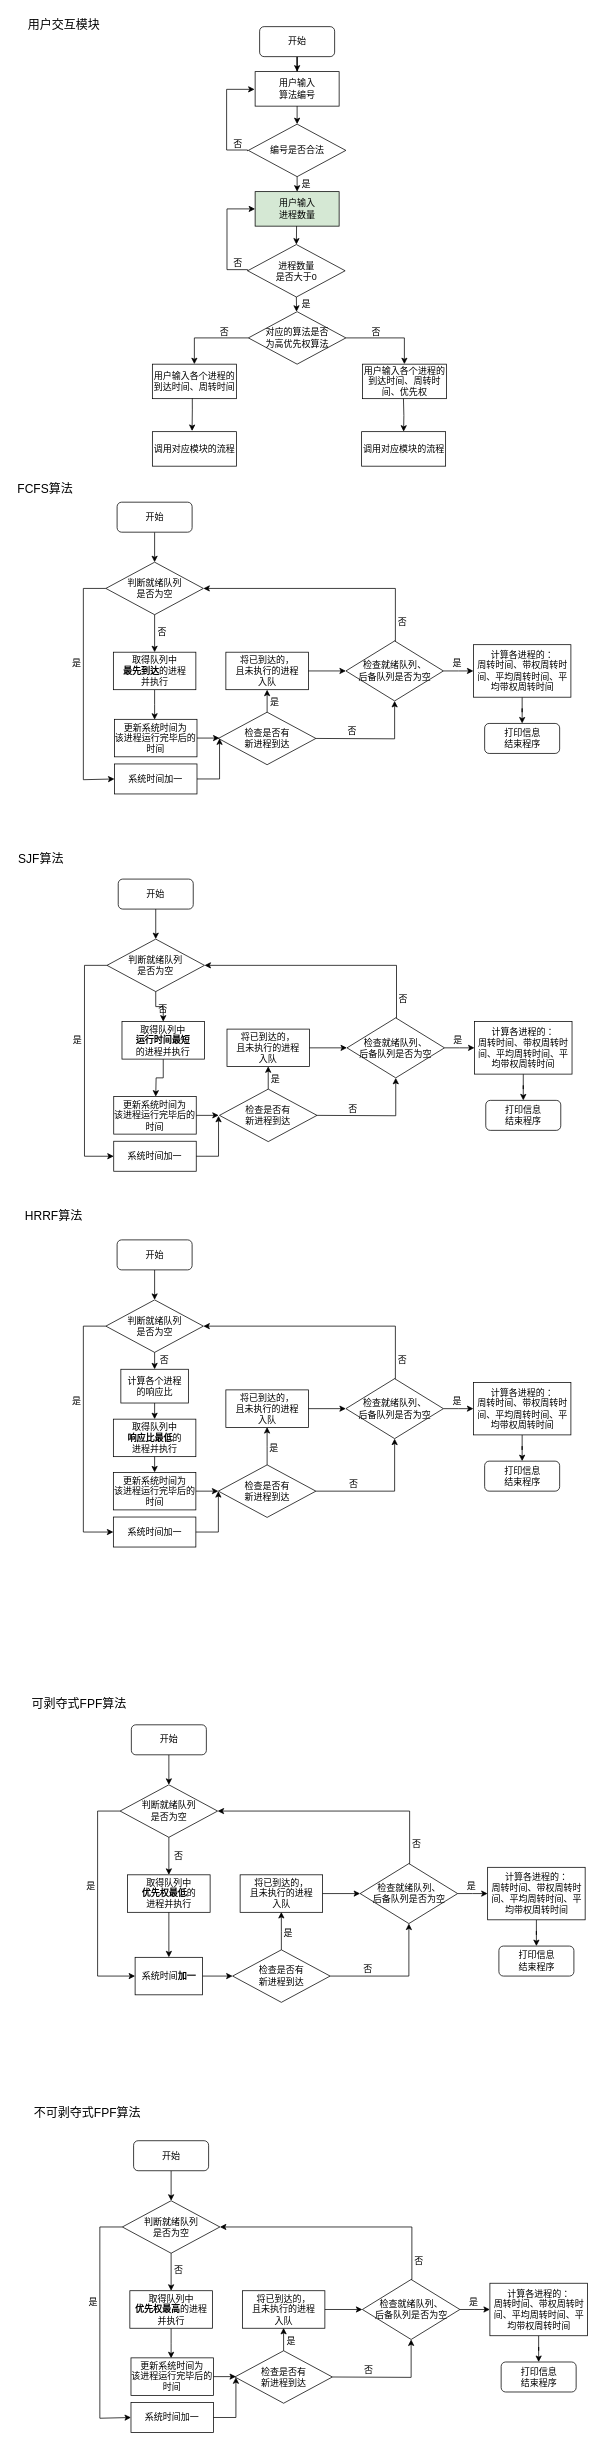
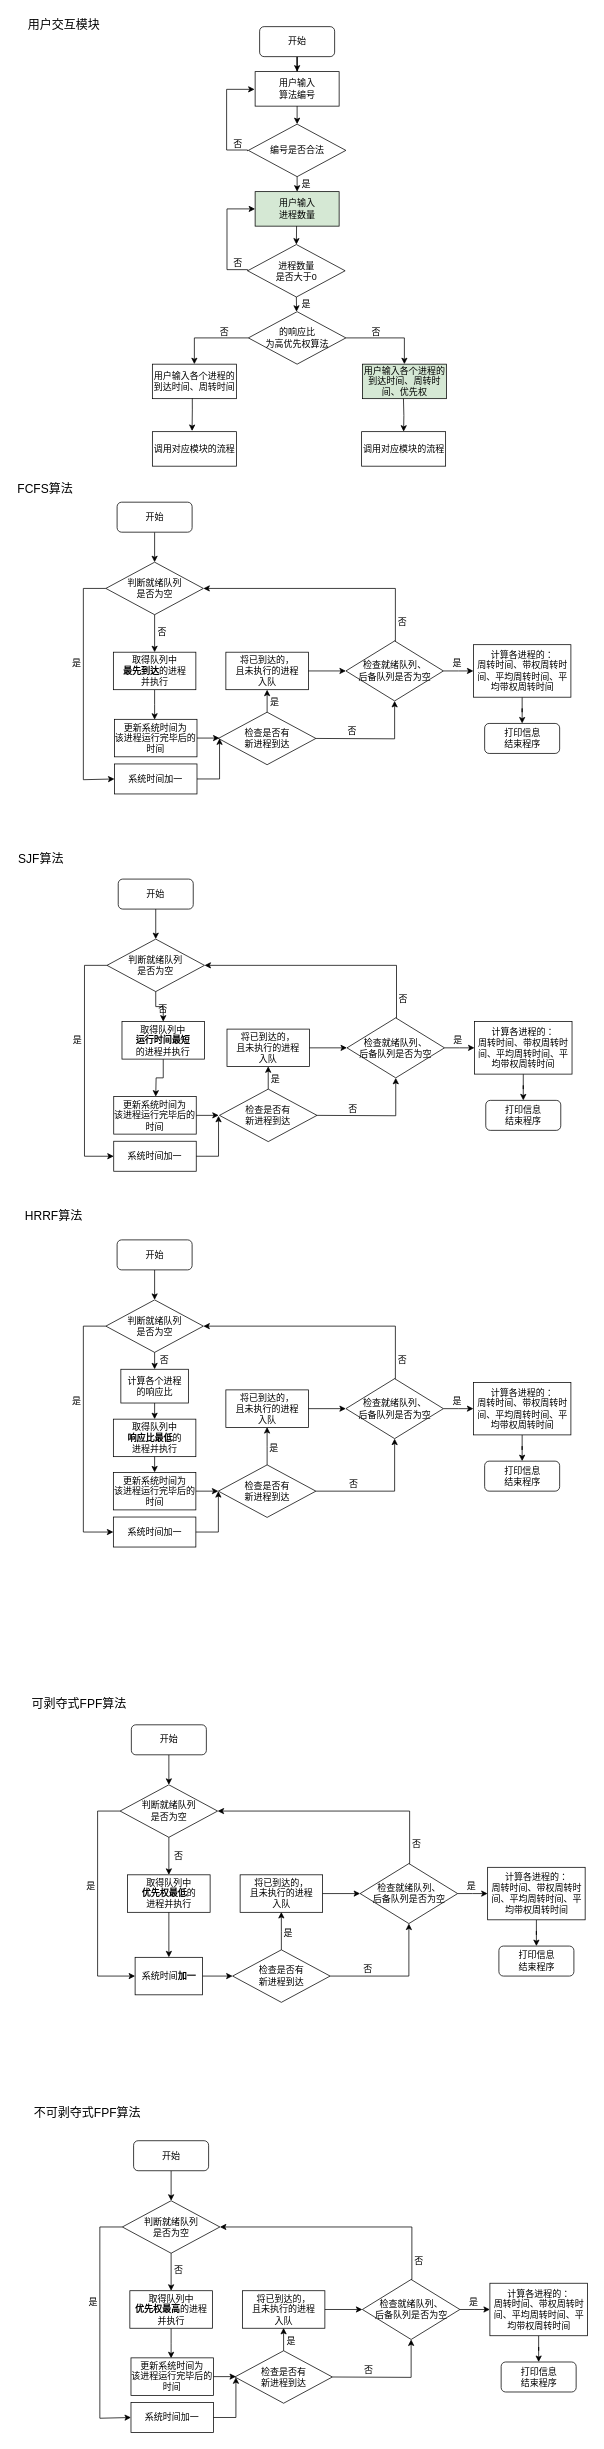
- <mxCell id="151" value="对应的算法是否&lt;br&gt;为高优先权算法" style="rhombus;whiteSpace=wrap;html=1;" vertex="1" parent="1"><mxGeometry x="330.5" y="415" width="130" height="70" as="geometry" /></mxCell>
+ <mxCell id="151" value="的响应比&lt;br&gt;为高优先权算法" style="rhombus;whiteSpace=wrap;html=1;" vertex="1" parent="1"><mxGeometry x="330.5" y="415" width="130" height="70" as="geometry" /></mxCell>
- <mxCell id="154" value="用户输入各个进程的&lt;br&gt;到达时间、周转时间、优先权" style="rounded=0;whiteSpace=wrap;html=1;" vertex="1" parent="1"><mxGeometry x="482.5" y="485" width="112" height="46" as="geometry" /></mxCell>
+ <mxCell id="154" value="用户输入各个进程的&lt;br&gt;到达时间、周转时间、优先权" style="rounded=0;whiteSpace=wrap;html=1;fillColor=#d5e8d4;" vertex="1" parent="1"><mxGeometry x="482.5" y="485" width="112" height="46" as="geometry" /></mxCell>
